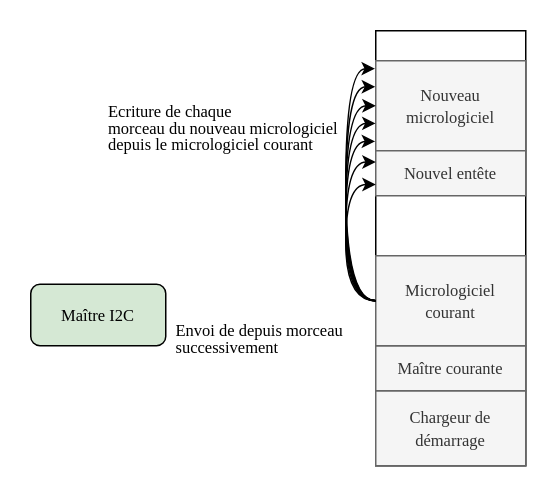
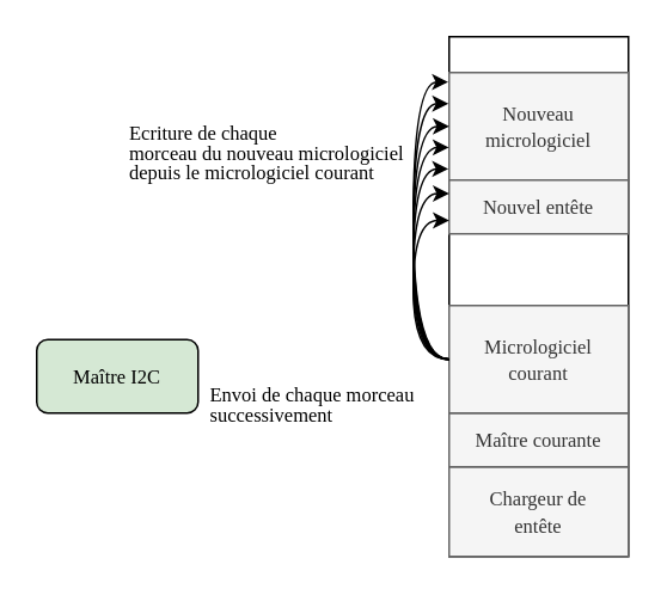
- <mxCell id="17" value="&lt;pre style=&quot;border-color: var(--border-color); line-height: 11px; font-size: 11px;&quot;&gt;&lt;font face=&quot;computer modern&quot;&gt;Envoi de depuis morceau&lt;br&gt;successivement&lt;/font&gt;&lt;/pre&gt;" style="text;html=1;strokeColor=none;fillColor=none;align=left;verticalAlign=middle;whiteSpace=wrap;rounded=0;" parent="1" vertex="1"><mxGeometry x="115" y="200" width="120" height="50" as="geometry" /></mxCell>
+ <mxCell id="17" value="&lt;pre style=&quot;border-color: var(--border-color); line-height: 11px; font-size: 11px;&quot;&gt;&lt;font face=&quot;computer modern&quot;&gt;Envoi de chaque morceau&lt;br&gt;successivement&lt;/font&gt;&lt;/pre&gt;" style="text;html=1;strokeColor=none;fillColor=none;align=left;verticalAlign=middle;whiteSpace=wrap;rounded=0;" parent="1" vertex="1"><mxGeometry x="115" y="200" width="120" height="50" as="geometry" /></mxCell>
- <mxCell id="4" value="&lt;font face=&quot;computer modern&quot; style=&quot;font-size: 11px;&quot; data-font-src=&quot;https://fonts.googleapis.com/css?family=computer+modern&quot;&gt;Chargeur de&lt;br&gt;démarrage&lt;br&gt;&lt;/font&gt;" style="rounded=0;whiteSpace=wrap;html=1;fillColor=#f5f5f5;fontColor=#333333;strokeColor=#666666;" parent="1" vertex="1"><mxGeometry x="250" y="260" width="100" height="50" as="geometry" /></mxCell>
+ <mxCell id="4" value="&lt;font face=&quot;computer modern&quot; style=&quot;font-size: 11px;&quot; data-font-src=&quot;https://fonts.googleapis.com/css?family=computer+modern&quot;&gt;Chargeur de&lt;br&gt;entête&lt;br&gt;&lt;/font&gt;" style="rounded=0;whiteSpace=wrap;html=1;fillColor=#f5f5f5;fontColor=#333333;strokeColor=#666666;" parent="1" vertex="1"><mxGeometry x="250" y="260" width="100" height="50" as="geometry" /></mxCell>
